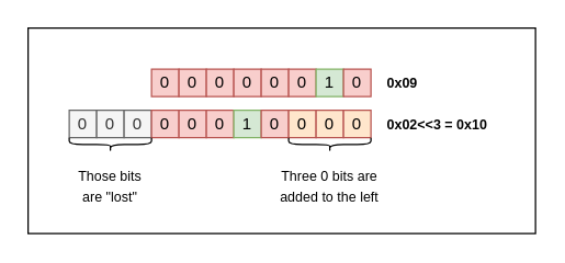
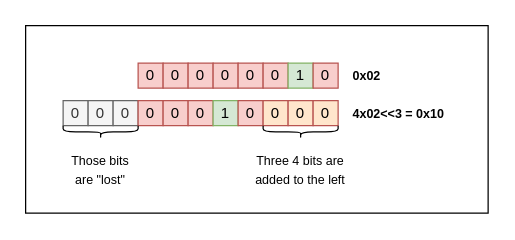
- <mxCell id="26" value="0x09" style="text;strokeColor=none;fillColor=none;html=1;fontSize=10;fontStyle=1;verticalAlign=middle;align=left;" vertex="1" parent="1"><mxGeometry x="280" y="40" width="30" height="40" as="geometry" /></mxCell>
+ <mxCell id="26" value="0x02" style="text;strokeColor=none;fillColor=none;html=1;fontSize=10;fontStyle=1;verticalAlign=middle;align=left;" vertex="1" parent="1"><mxGeometry x="280" y="40" width="30" height="40" as="geometry" /></mxCell>
- <mxCell id="27" value="0x02&amp;lt;&amp;lt;3 = 0x10" style="text;strokeColor=none;fillColor=none;html=1;fontSize=10;fontStyle=1;verticalAlign=middle;align=left;" vertex="1" parent="1"><mxGeometry x="280" y="70" width="77" height="40" as="geometry" /></mxCell>
+ <mxCell id="27" value="4x02&amp;lt;&amp;lt;3 = 0x10" style="text;strokeColor=none;fillColor=none;html=1;fontSize=10;fontStyle=1;verticalAlign=middle;align=left;" vertex="1" parent="1"><mxGeometry x="280" y="70" width="77" height="40" as="geometry" /></mxCell>
- <mxCell id="25" value="&lt;font style=&quot;font-size: 10px;&quot;&gt;Three 0 bits are added to the left&lt;/font&gt;" style="text;html=1;strokeColor=none;fillColor=none;align=center;verticalAlign=middle;whiteSpace=wrap;rounded=0;" vertex="1" parent="1"><mxGeometry x="195" y="112.5" width="90" height="45" as="geometry" /></mxCell>
+ <mxCell id="25" value="&lt;font style=&quot;font-size: 10px;&quot;&gt;Three 4 bits are added to the left&lt;/font&gt;" style="text;html=1;strokeColor=none;fillColor=none;align=center;verticalAlign=middle;whiteSpace=wrap;rounded=0;" vertex="1" parent="1"><mxGeometry x="195" y="112.5" width="90" height="45" as="geometry" /></mxCell>
